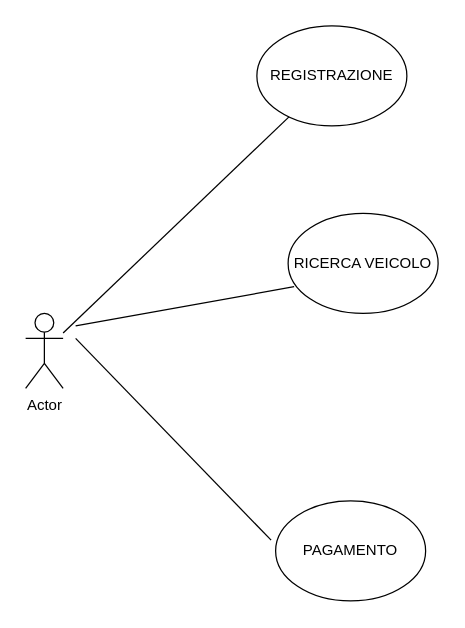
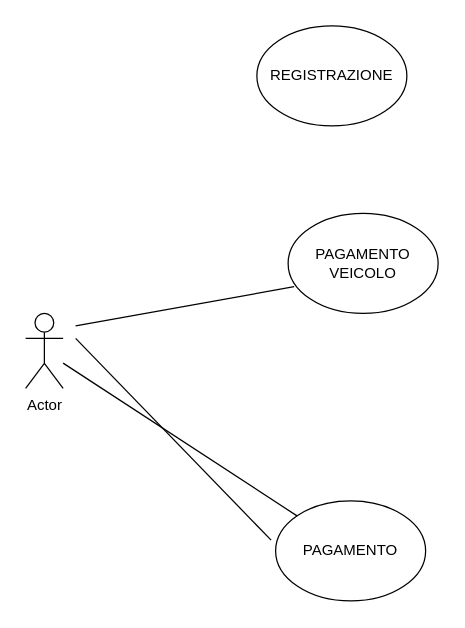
- <mxCell id="4" value="" style="endArrow=none;html=1;rounded=0;" edge="1" parent="1" source="2" target="3"><mxGeometry width="50" height="50" relative="1" as="geometry"><mxPoint x="360" y="300" as="sourcePoint" /><mxPoint x="410" y="250" as="targetPoint" /></mxGeometry></mxCell>
+ <mxCell id="4" value="" style="endArrow=none;html=1;rounded=0;" edge="1" parent="1" source="2" target="6"><mxGeometry width="50" height="50" relative="1" as="geometry"><mxPoint x="360" y="300" as="sourcePoint" /><mxPoint x="410" y="250" as="targetPoint" /></mxGeometry></mxCell>
- <mxCell id="5" value="RICERCA VEICOLO" style="ellipse;whiteSpace=wrap;html=1;" vertex="1" parent="1"><mxGeometry x="230" y="170" width="120" height="80" as="geometry" /></mxCell>
+ <mxCell id="5" value="PAGAMENTO VEICOLO" style="ellipse;whiteSpace=wrap;html=1;" vertex="1" parent="1"><mxGeometry x="230" y="170" width="120" height="80" as="geometry" /></mxCell>
